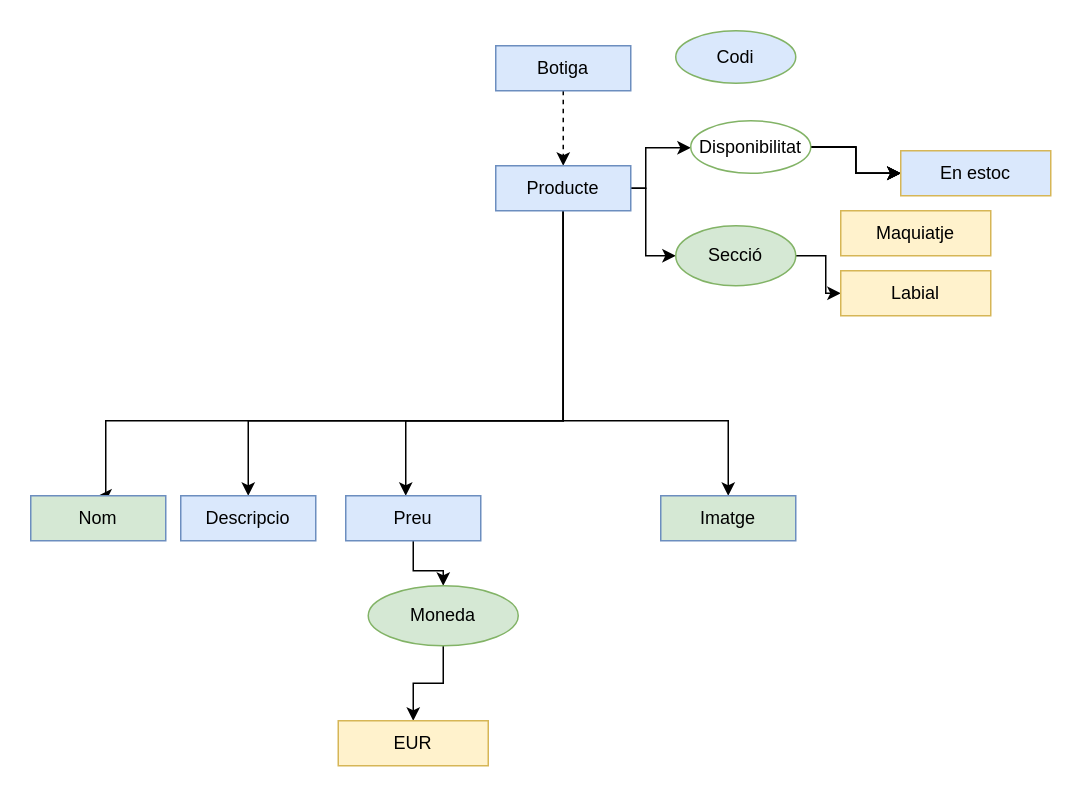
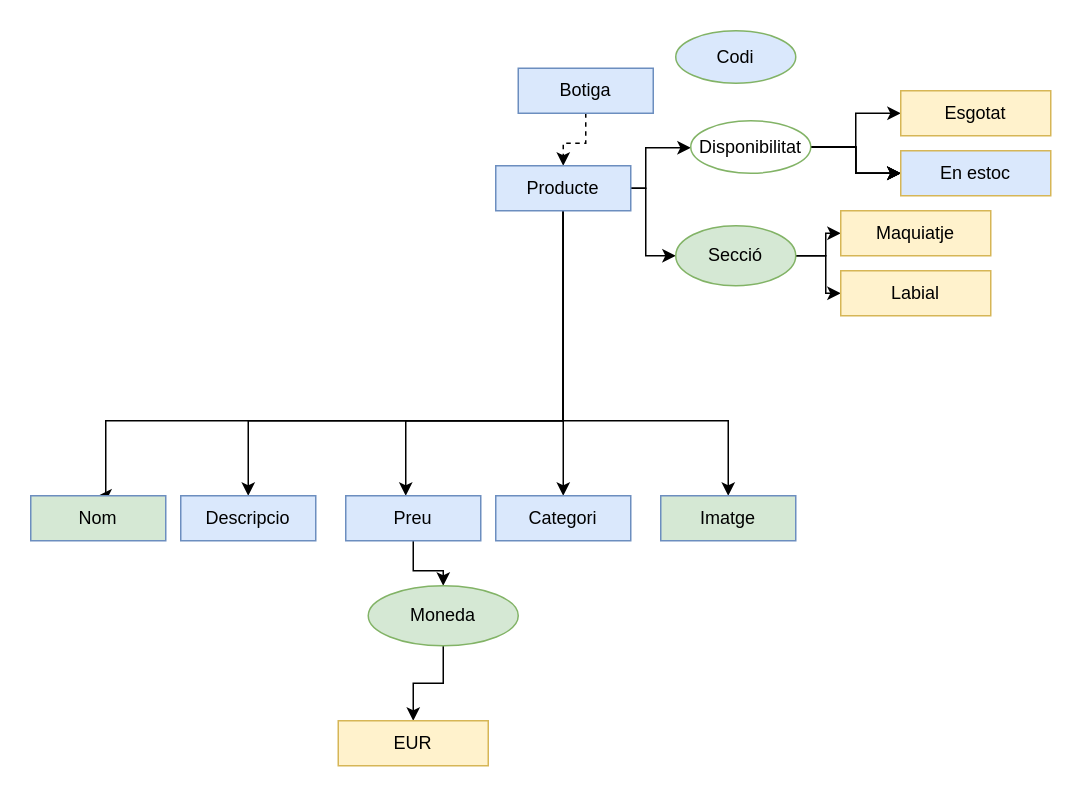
- <mxCell id="3" value="Botiga" style="rounded=0;whiteSpace=wrap;html=1;fillColor=#dae8fc;strokeColor=#6c8ebf;" vertex="1" parent="1"><mxGeometry x="330" y="30" width="90" height="30" as="geometry" /></mxCell>
+ <mxCell id="3" value="Botiga" style="rounded=0;whiteSpace=wrap;html=1;fillColor=#dae8fc;strokeColor=#6c8ebf;" vertex="1" parent="1"><mxGeometry x="345" y="45" width="90" height="30" as="geometry" /></mxCell>
+ <mxCell id="31" style="edgeStyle=orthogonalEdgeStyle;rounded=0;orthogonalLoop=1;jettySize=auto;html=1;" edge="1" parent="1" source="32" target="33"><mxGeometry relative="1" as="geometry" /></mxCell>
+ <mxCell id="33" value="Esgotat" style="whiteSpace=wrap;html=1;fillColor=#fff2cc;strokeColor=#d6b656;" vertex="1" parent="1"><mxGeometry x="600" y="60" width="100" height="30" as="geometry" /></mxCell>
+ <mxCell id="13" style="edgeStyle=orthogonalEdgeStyle;rounded=0;orthogonalLoop=1;jettySize=auto;html=1;entryX=0;entryY=0.5;entryDx=0;entryDy=0;" edge="1" parent="1" source="15" target="16"><mxGeometry relative="1" as="geometry" /></mxCell>
+ <mxCell id="7" style="edgeStyle=orthogonalEdgeStyle;rounded=0;orthogonalLoop=1;jettySize=auto;html=1;" edge="1" parent="1" source="11" target="21"><mxGeometry relative="1" as="geometry" /></mxCell>
+ <mxCell id="21" value="Categori" style="rounded=0;whiteSpace=wrap;html=1;fillColor=#dae8fc;strokeColor=#6c8ebf;" vertex="1" parent="1"><mxGeometry x="330" y="330" width="90" height="30" as="geometry" /></mxCell>
